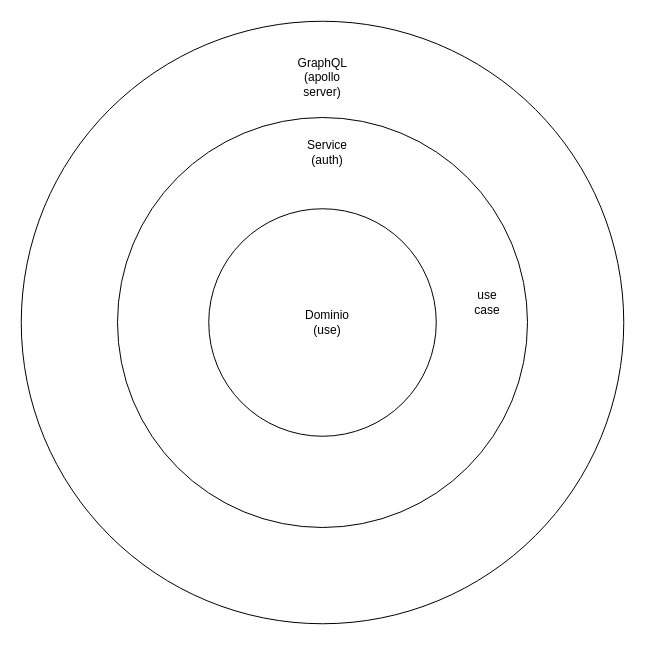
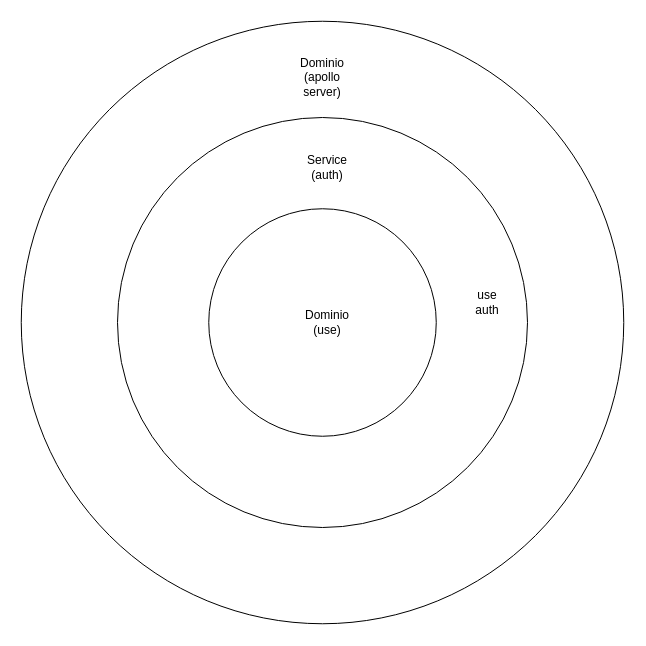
- <mxCell id="7" value="GraphQL (apollo server)" style="text;html=1;strokeColor=none;fillColor=none;align=center;verticalAlign=middle;whiteSpace=wrap;rounded=0;" parent="1" vertex="1"><mxGeometry x="302" y="67" width="40" height="20" as="geometry" /></mxCell>
+ <mxCell id="7" value="Dominio (apollo server)" style="text;html=1;strokeColor=none;fillColor=none;align=center;verticalAlign=middle;whiteSpace=wrap;rounded=0;" parent="1" vertex="1"><mxGeometry x="302" y="67" width="40" height="20" as="geometry" /></mxCell>
- <mxCell id="6" value="Service (auth)" style="text;html=1;strokeColor=none;fillColor=none;align=center;verticalAlign=middle;whiteSpace=wrap;rounded=0;" parent="1" vertex="1"><mxGeometry x="307" y="142" width="40" height="20" as="geometry" /></mxCell>
+ <mxCell id="6" value="Service (auth)" style="text;html=1;strokeColor=none;fillColor=none;align=center;verticalAlign=middle;whiteSpace=wrap;rounded=0;" parent="1" vertex="1"><mxGeometry x="307" y="157" width="40" height="20" as="geometry" /></mxCell>
- <mxCell id="8" value="use case" style="text;html=1;strokeColor=none;fillColor=none;align=center;verticalAlign=middle;whiteSpace=wrap;rounded=0;" vertex="1" parent="1"><mxGeometry x="467" y="292" width="40" height="20" as="geometry" /></mxCell>
+ <mxCell id="8" value="use auth" style="text;html=1;strokeColor=none;fillColor=none;align=center;verticalAlign=middle;whiteSpace=wrap;rounded=0;" vertex="1" parent="1"><mxGeometry x="467" y="292" width="40" height="20" as="geometry" /></mxCell>
